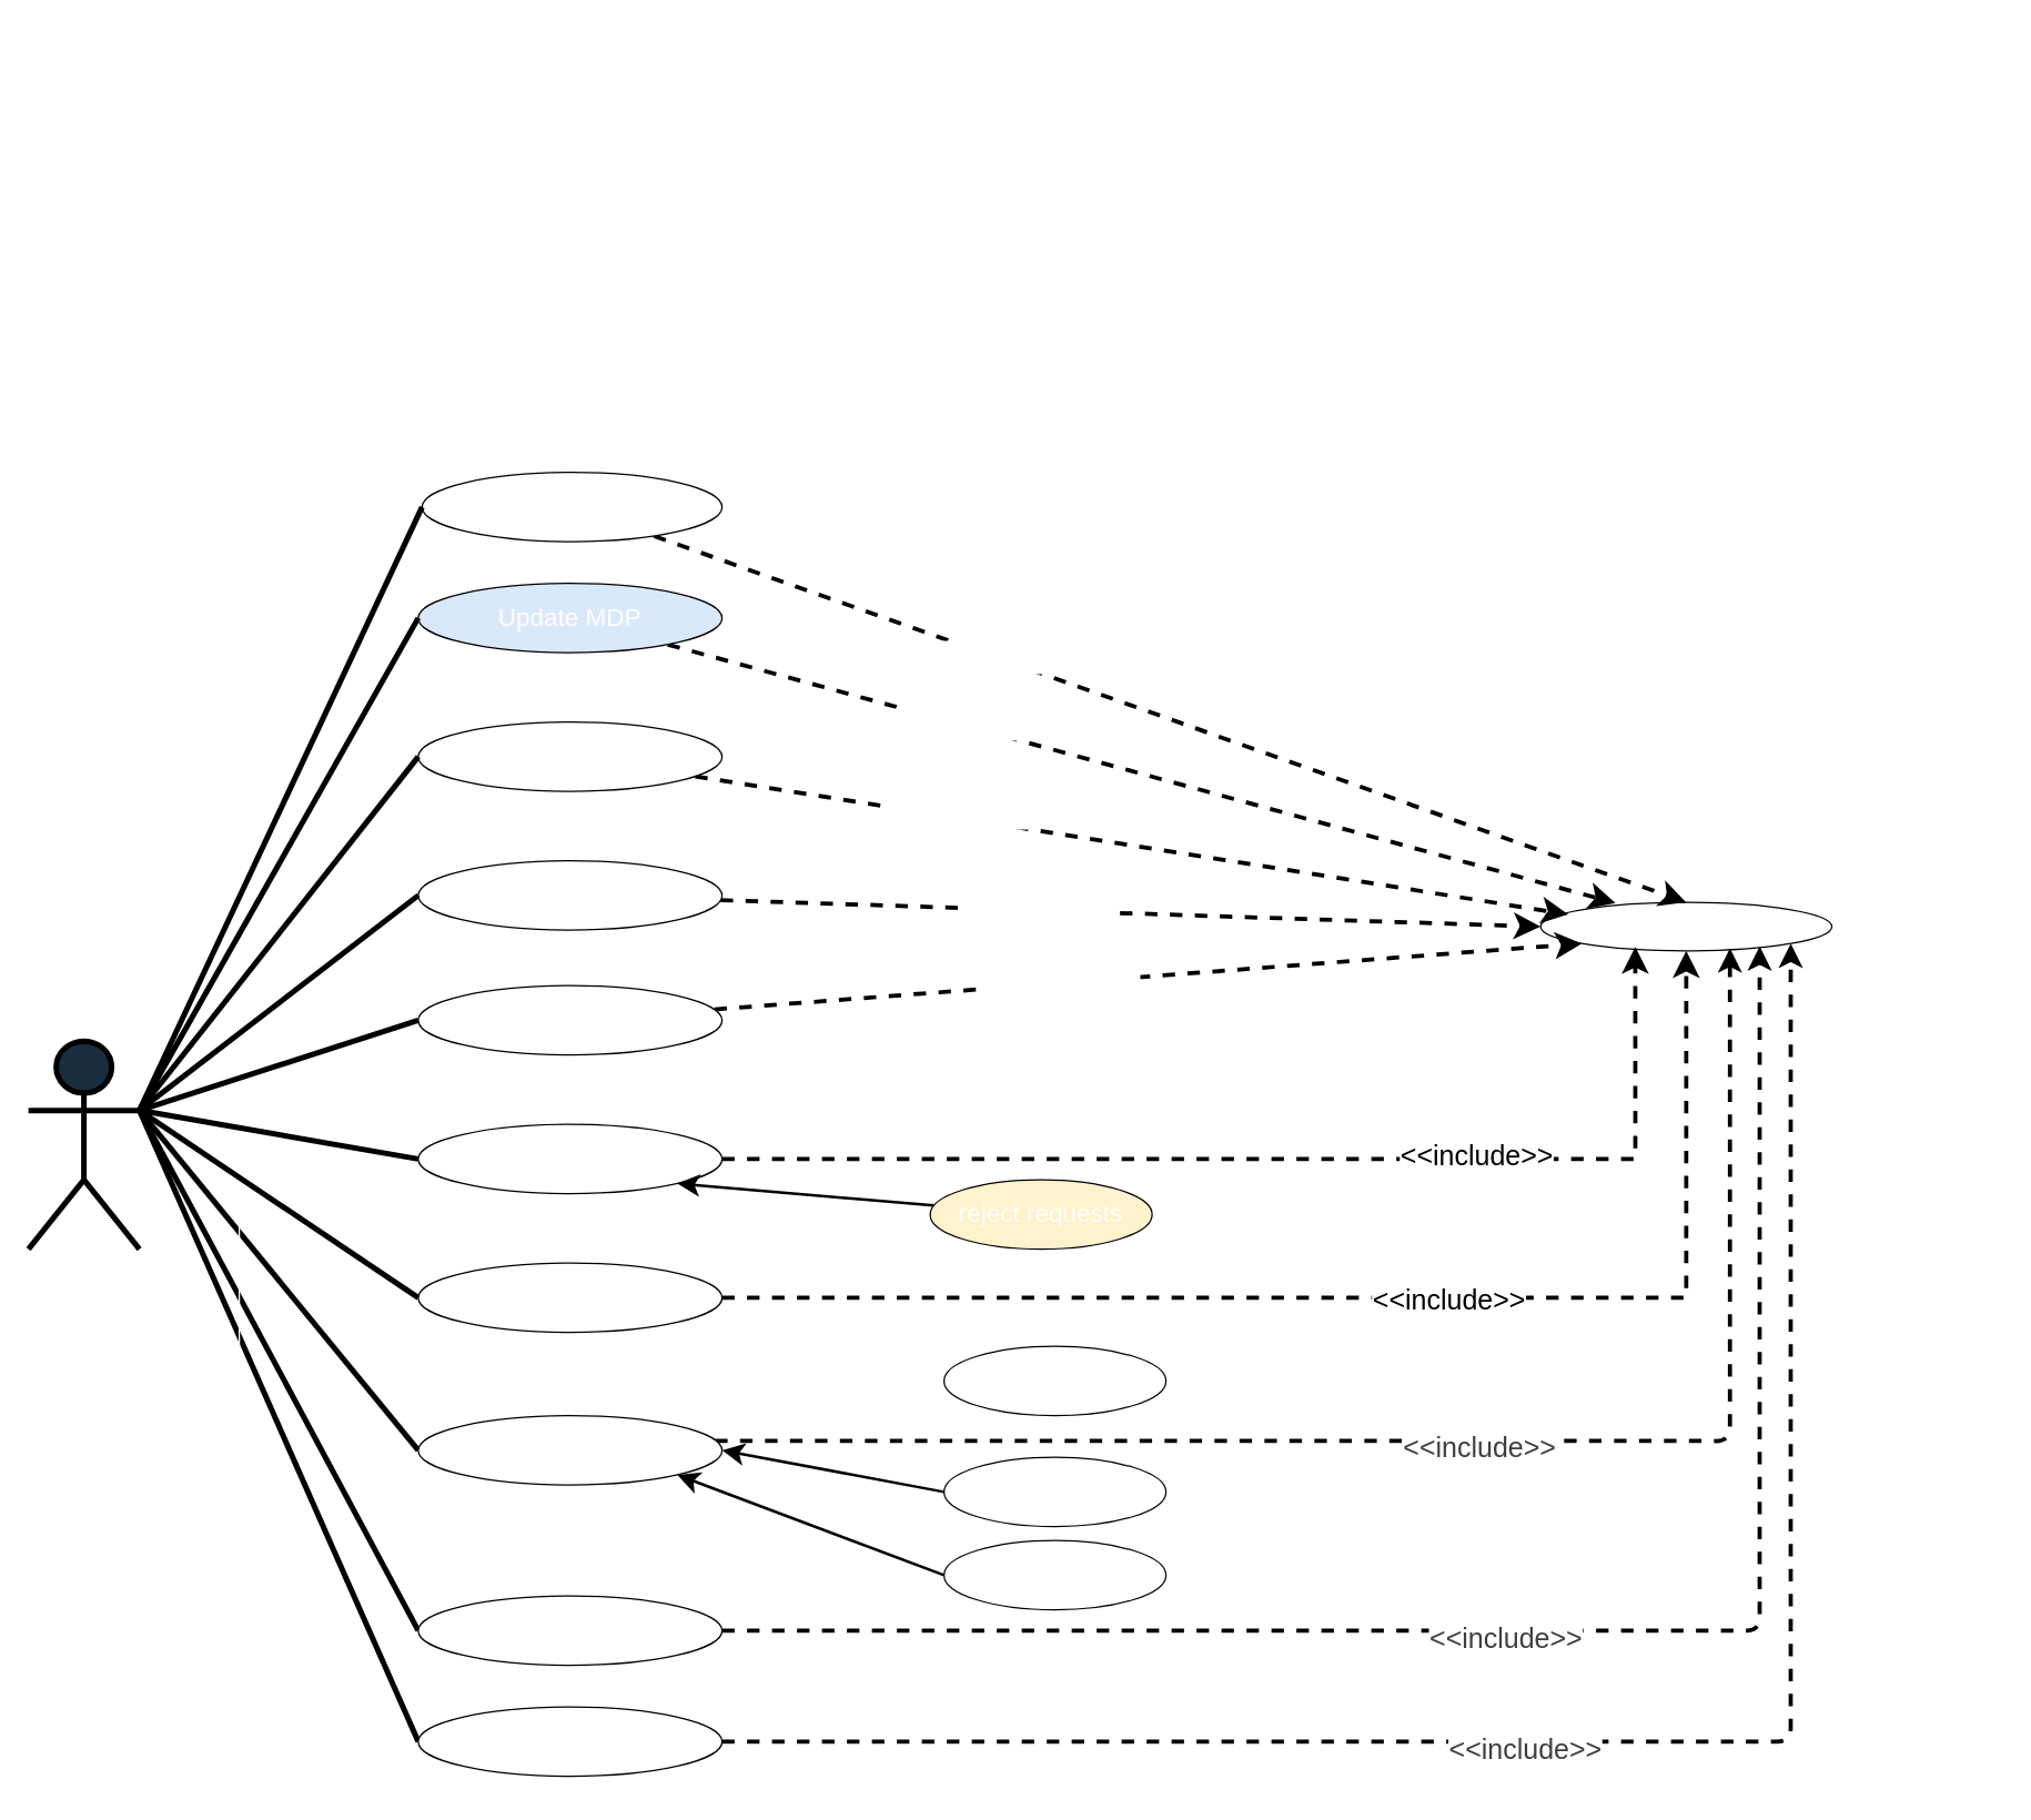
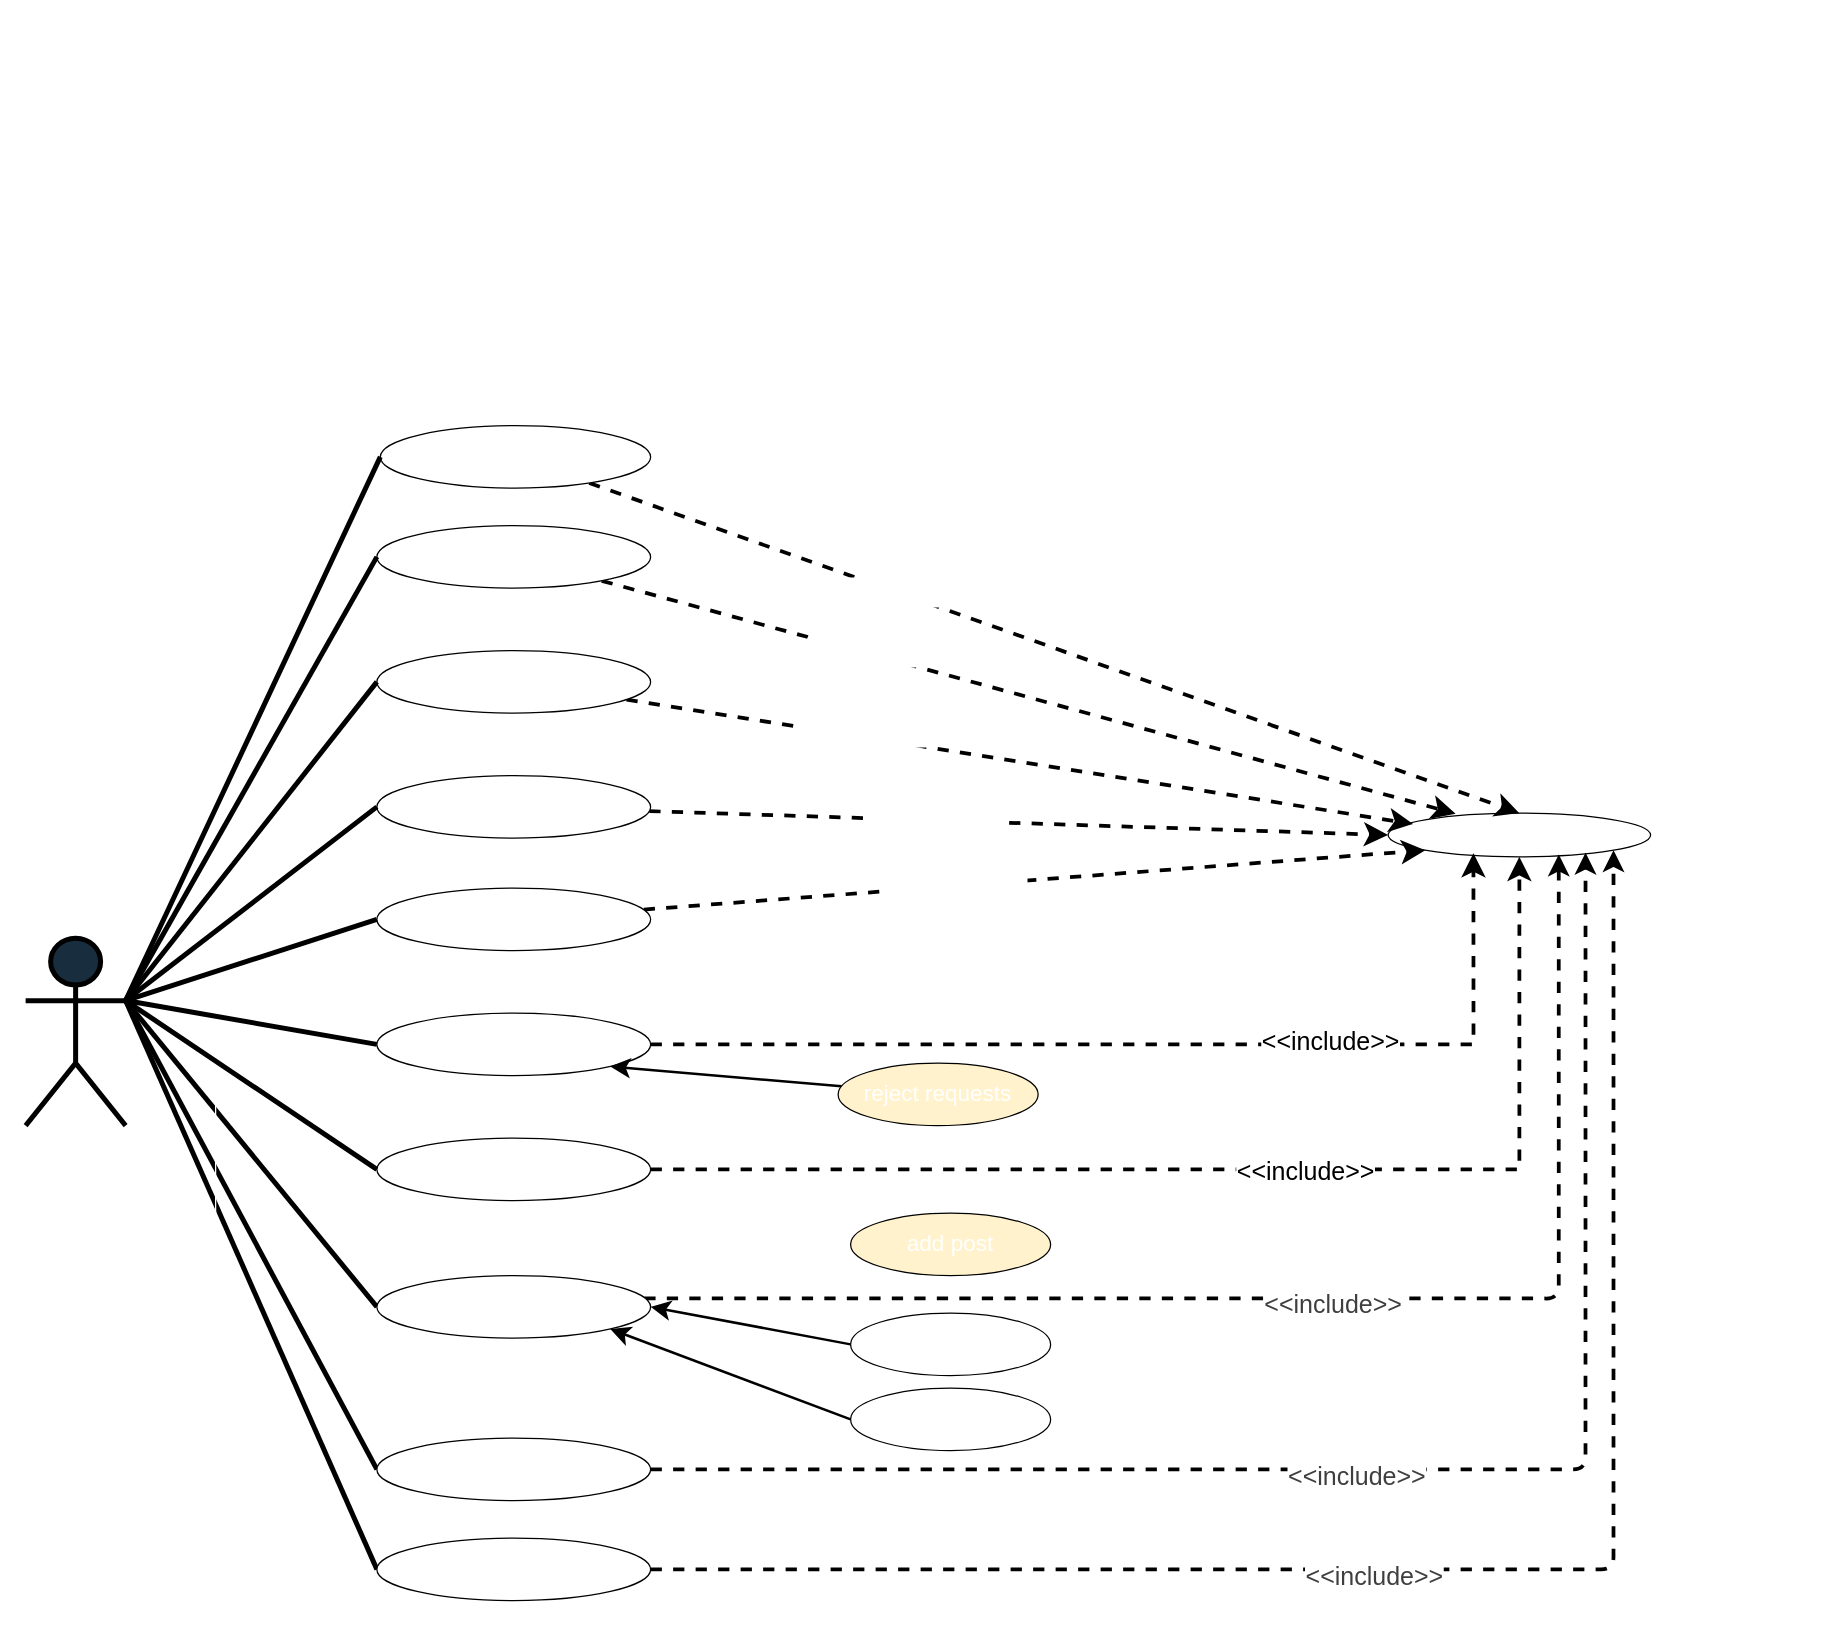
- <mxCell id="9" value="&lt;font style=&quot;font-size: 18px;&quot;&gt;Update MDP&lt;/font&gt;" style="ellipse;whiteSpace=wrap;html=1;strokeColor=#000000;fontColor=#FFFFFF;fillColor=#dae8fc;" parent="1" vertex="1"><mxGeometry x="301" y="420" width="219" height="50" as="geometry" /></mxCell>
+ <mxCell id="9" value="&lt;font style=&quot;font-size: 18px;&quot;&gt;Update MDP&lt;/font&gt;" style="ellipse;whiteSpace=wrap;html=1;strokeColor=#000000;fontColor=#FFFFFF;fillColor=#FFFFFF;" parent="1" vertex="1"><mxGeometry x="301" y="420" width="219" height="50" as="geometry" /></mxCell>
- <mxCell id="46" value="&lt;font style=&quot;font-size: 18px;&quot;&gt;add post&lt;/font&gt;" style="ellipse;whiteSpace=wrap;html=1;strokeColor=#000000;fontColor=#FFFFFF;fillColor=#FFFFFF;" vertex="1" parent="1"><mxGeometry x="680" y="970" width="160" height="50" as="geometry" /></mxCell>
+ <mxCell id="46" value="&lt;font style=&quot;font-size: 18px;&quot;&gt;add post&lt;/font&gt;" style="ellipse;whiteSpace=wrap;html=1;strokeColor=#000000;fontColor=#FFFFFF;fillColor=#fff2cc;" vertex="1" parent="1"><mxGeometry x="680" y="970" width="160" height="50" as="geometry" /></mxCell>
